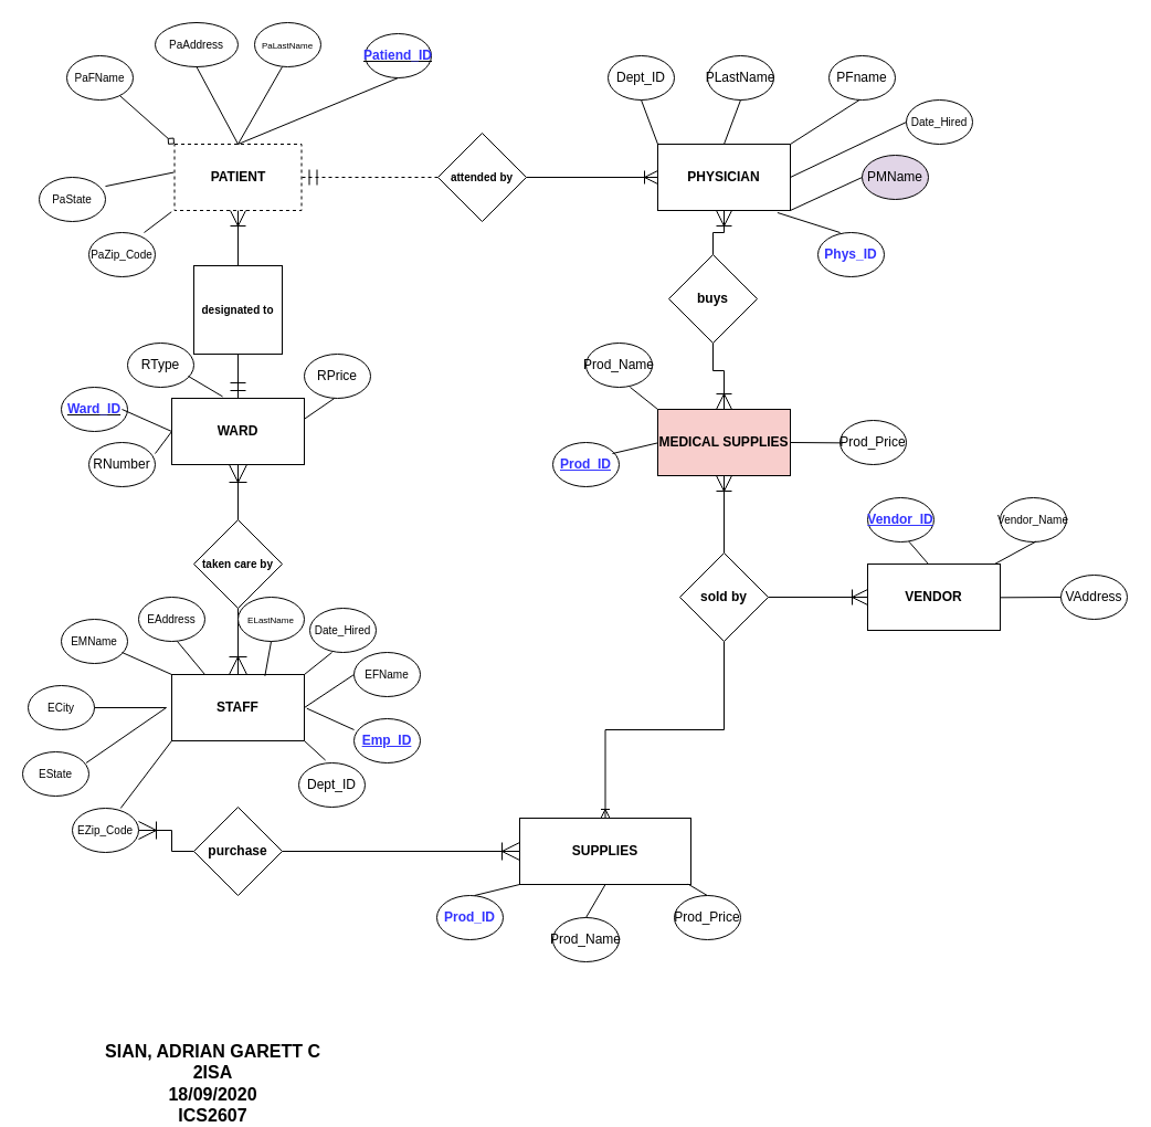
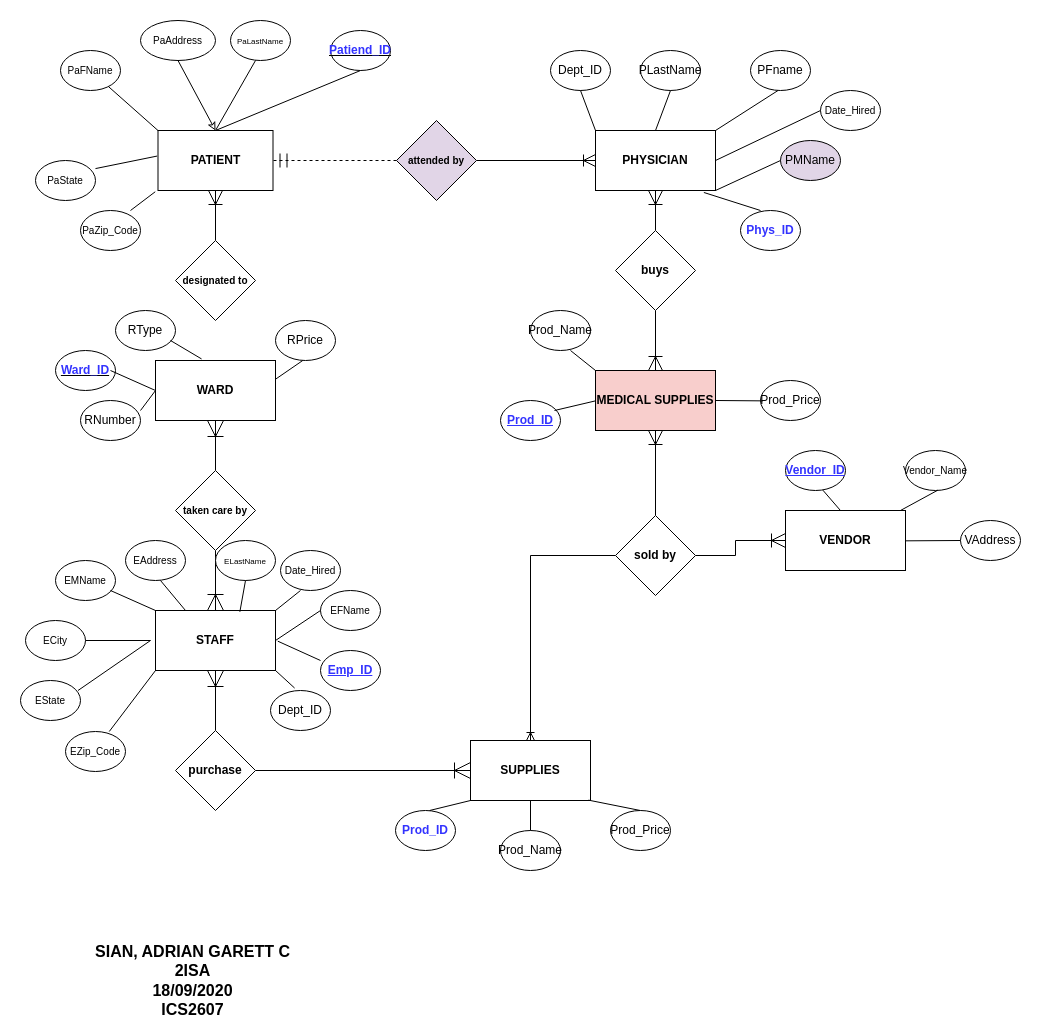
- <mxCell id="34" value="" style="endArrow=none;html=1;shadow=0;strokeColor=#000000;exitX=0.5;exitY=1;exitDx=0;exitDy=0;entryX=0.5;entryY=0;entryDx=0;entryDy=0;endFill=0;" edge="1" parent="1" source="31" target="2"><mxGeometry width="50" height="50" relative="1" as="geometry"><mxPoint x="170" y="130" as="sourcePoint" /><mxPoint x="220" y="80" as="targetPoint" /></mxGeometry></mxCell>
+ <mxCell id="34" value="" style="endArrow=classic;html=1;shadow=0;strokeColor=#000000;exitX=0.5;exitY=1;exitDx=0;exitDy=0;entryX=0.5;entryY=0;entryDx=0;entryDy=0;endFill=0;" edge="1" parent="1" source="31" target="2"><mxGeometry width="50" height="50" relative="1" as="geometry"><mxPoint x="170" y="130" as="sourcePoint" /><mxPoint x="220" y="80" as="targetPoint" /></mxGeometry></mxCell>
- <mxCell id="37" value="" style="endArrow=diamond;html=1;shadow=0;strokeColor=#000000;entryX=0;entryY=0;entryDx=0;entryDy=0;endFill=0;" edge="1" parent="1" source="29" target="2"><mxGeometry width="50" height="50" relative="1" as="geometry"><mxPoint x="120" y="70" as="sourcePoint" /><mxPoint x="167.5" y="140" as="targetPoint" /></mxGeometry></mxCell>
+ <mxCell id="37" value="" style="endArrow=none;html=1;shadow=0;strokeColor=#000000;entryX=0;entryY=0;entryDx=0;entryDy=0;endFill=0;" edge="1" parent="1" source="29" target="2"><mxGeometry width="50" height="50" relative="1" as="geometry"><mxPoint x="120" y="70" as="sourcePoint" /><mxPoint x="167.5" y="140" as="targetPoint" /></mxGeometry></mxCell>
- <mxCell id="2" value="&lt;b&gt;PATIENT&lt;/b&gt;" style="rounded=0;whiteSpace=wrap;html=1;dashed=1;" vertex="1" parent="1"><mxGeometry x="157.5" y="130" width="115" height="60" as="geometry" /></mxCell>
+ <mxCell id="2" value="&lt;b&gt;PATIENT&lt;/b&gt;" style="rounded=0;whiteSpace=wrap;html=1;" vertex="1" parent="1"><mxGeometry x="157.5" y="130" width="115" height="60" as="geometry" /></mxCell>
- <mxCell id="5" value="&lt;span style=&quot;font-size: 10px&quot;&gt;&lt;b&gt;attended by&lt;/b&gt;&lt;/span&gt;" style="rhombus;whiteSpace=wrap;html=1;rounded=0;" vertex="1" parent="1"><mxGeometry x="396" y="120" width="80" height="80" as="geometry" /></mxCell>
+ <mxCell id="5" value="&lt;span style=&quot;font-size: 10px&quot;&gt;&lt;b&gt;attended by&lt;/b&gt;&lt;/span&gt;" style="rhombus;whiteSpace=wrap;html=1;rounded=0;fillColor=#e1d5e7;" vertex="1" parent="1"><mxGeometry x="396" y="120" width="80" height="80" as="geometry" /></mxCell>
- <mxCell id="17" value="&lt;b&gt;buys&lt;/b&gt;" style="rhombus;whiteSpace=wrap;html=1;rounded=0;" vertex="1" parent="1"><mxGeometry x="605" y="230" width="80" height="80" as="geometry" /></mxCell>
+ <mxCell id="17" value="&lt;b&gt;buys&lt;/b&gt;" style="rhombus;whiteSpace=wrap;html=1;rounded=0;" vertex="1" parent="1"><mxGeometry x="615" y="230" width="80" height="80" as="geometry" /></mxCell>
- <mxCell id="9" value="&lt;b&gt;&lt;font style=&quot;font-size: 10px&quot;&gt;designated to&lt;/font&gt;&lt;/b&gt;" style="whiteSpace=wrap;html=1;rounded=0;" vertex="1" parent="1"><mxGeometry x="175" y="240" width="80" height="80" as="geometry" /></mxCell>
+ <mxCell id="9" value="&lt;b&gt;&lt;font style=&quot;font-size: 10px&quot;&gt;designated to&lt;/font&gt;&lt;/b&gt;" style="rhombus;whiteSpace=wrap;html=1;rounded=0;" vertex="1" parent="1"><mxGeometry x="175" y="240" width="80" height="80" as="geometry" /></mxCell>
- <mxCell id="8" value="" style="edgeStyle=orthogonalEdgeStyle;rounded=0;jumpStyle=none;orthogonalLoop=1;jettySize=auto;html=1;shadow=0;endArrow=ERmandOne;endFill=0;strokeColor=#000000;endSize=12;" edge="1" parent="1" source="9" target="10"><mxGeometry relative="1" as="geometry" /></mxCell>
- <mxCell id="22" value="&lt;b&gt;sold by&lt;/b&gt;" style="rhombus;whiteSpace=wrap;html=1;rounded=0;" vertex="1" parent="1"><mxGeometry x="615" y="500" width="80" height="80" as="geometry" /></mxCell>
+ <mxCell id="22" value="&lt;b&gt;sold by&lt;/b&gt;" style="rhombus;whiteSpace=wrap;html=1;rounded=0;" vertex="1" parent="1"><mxGeometry x="615" y="515" width="80" height="80" as="geometry" /></mxCell>
- <mxCell id="25" style="edgeStyle=orthogonalEdgeStyle;rounded=0;jumpStyle=none;orthogonalLoop=1;jettySize=auto;html=1;shadow=0;endArrow=ERoneToMany;endFill=0;strokeColor=#000000;endSize=14;" edge="1" parent="1" source="26" target="53"><mxGeometry relative="1" as="geometry" /></mxCell>
+ <mxCell id="25" style="edgeStyle=orthogonalEdgeStyle;rounded=0;jumpStyle=none;orthogonalLoop=1;jettySize=auto;html=1;entryX=0.5;entryY=1;entryDx=0;entryDy=0;shadow=0;endArrow=ERoneToMany;endFill=0;strokeColor=#000000;endSize=14;" edge="1" parent="1" source="26" target="14"><mxGeometry relative="1" as="geometry" /></mxCell>
- <mxCell id="27" value="SUPPLIES" style="whiteSpace=wrap;html=1;rounded=0;fontStyle=1;" vertex="1" parent="1"><mxGeometry x="470" y="740" width="155" height="60" as="geometry" /></mxCell>
+ <mxCell id="27" value="SUPPLIES" style="whiteSpace=wrap;html=1;rounded=0;fontStyle=1;" vertex="1" parent="1"><mxGeometry x="470" y="740" width="120" height="60" as="geometry" /></mxCell>
